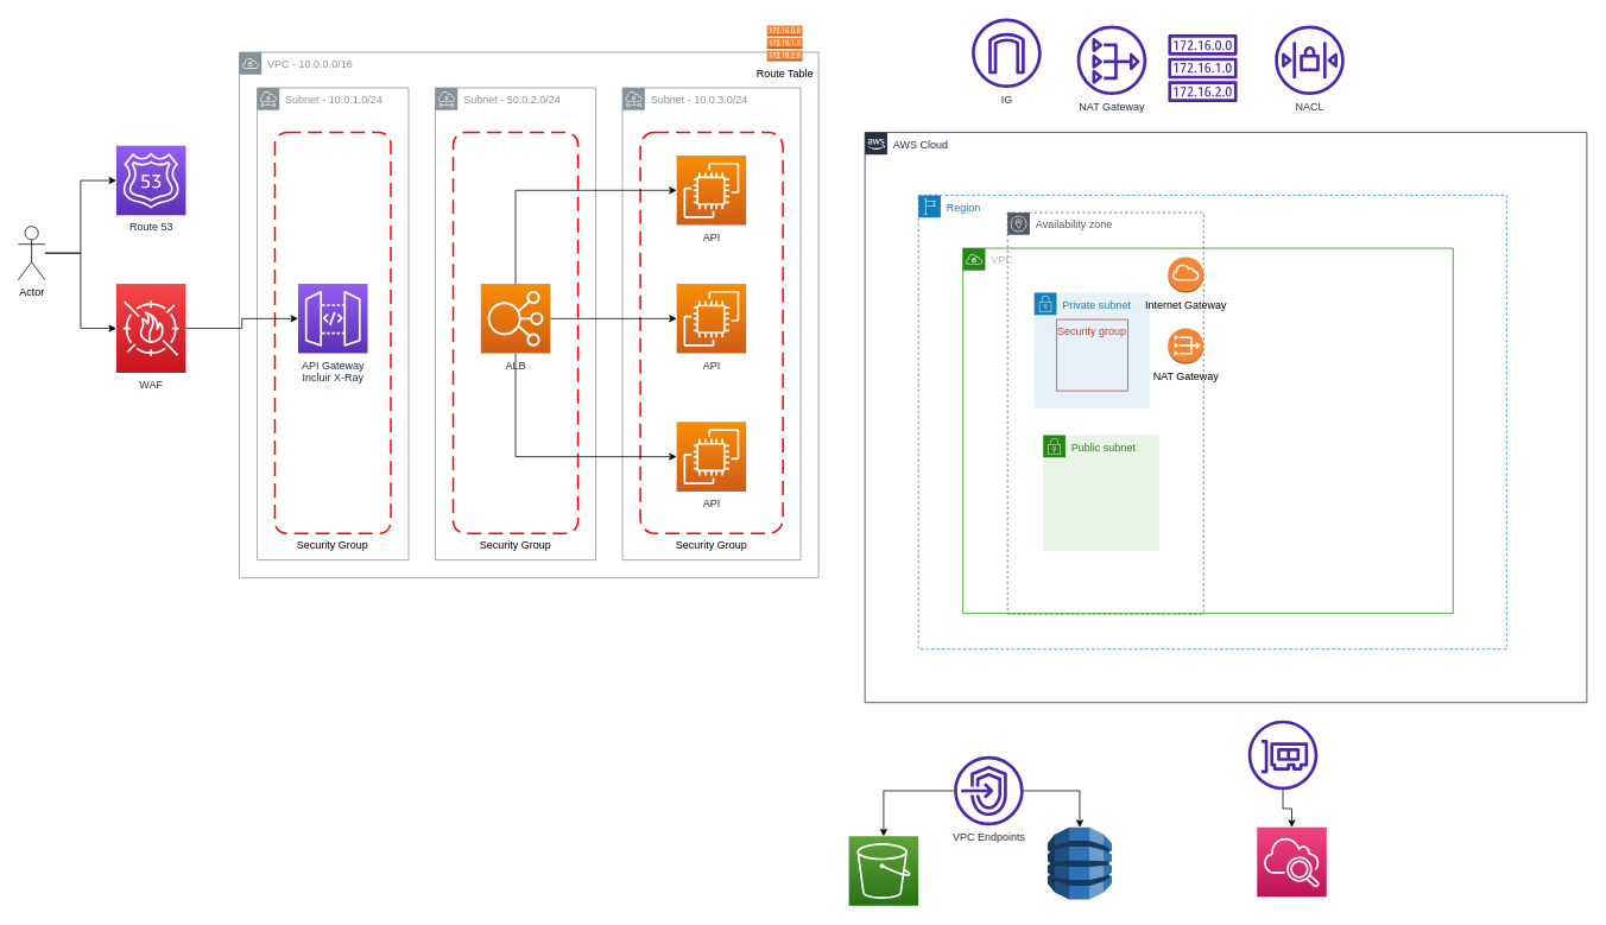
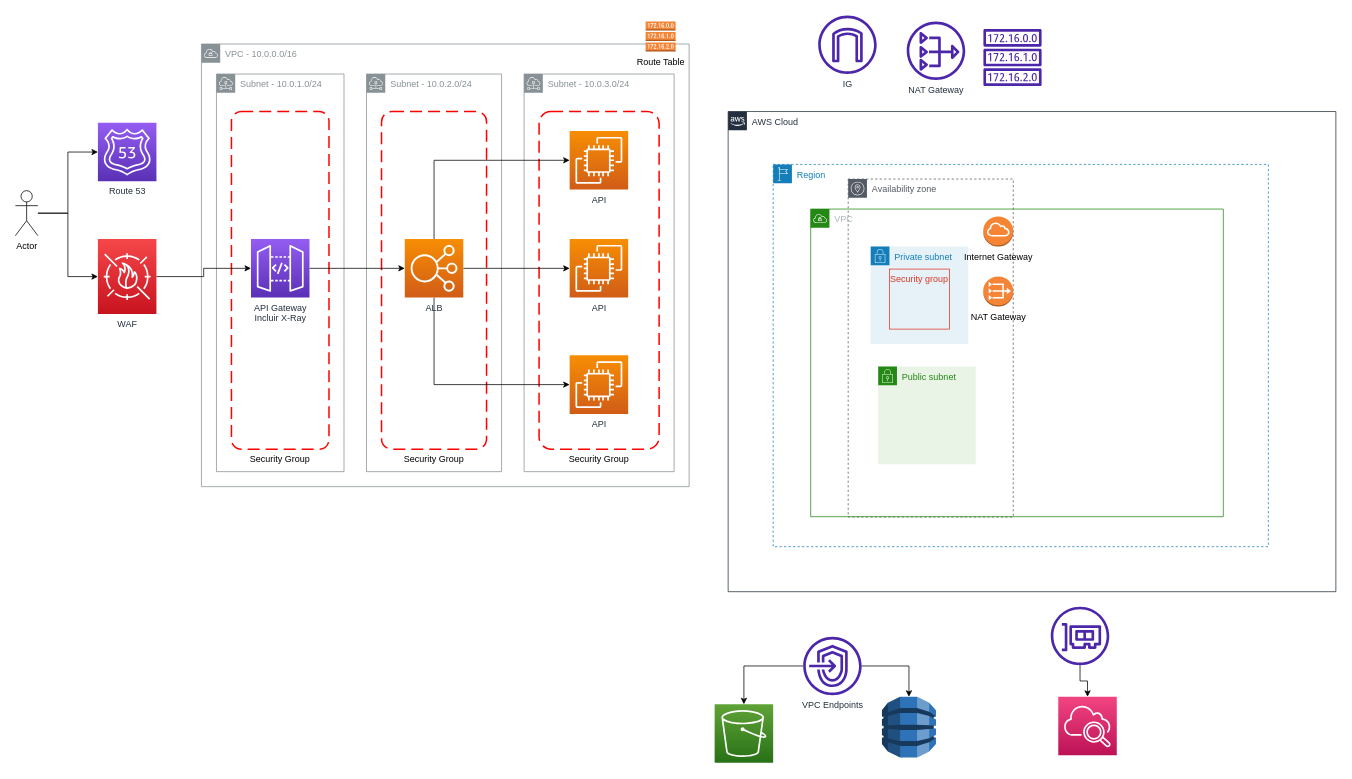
- <mxCell id="37" value="NACL" style="sketch=0;outlineConnect=0;fontColor=#232F3E;gradientColor=none;fillColor=#4D27AA;strokeColor=none;dashed=0;verticalLabelPosition=bottom;verticalAlign=top;align=center;html=1;fontSize=12;fontStyle=0;aspect=fixed;pointerEvents=1;shape=mxgraph.aws4.network_access_control_list;" vertex="1" parent="1"><mxGeometry x="1430" y="28" width="78" height="78" as="geometry" /></mxCell>
- <mxCell id="5" value="Subnet - 50.0.2.0/24" style="sketch=0;outlineConnect=0;gradientColor=none;html=1;whiteSpace=wrap;fontSize=12;fontStyle=0;shape=mxgraph.aws4.group;grIcon=mxgraph.aws4.group_subnet;strokeColor=#879196;fillColor=none;verticalAlign=top;align=left;spacingLeft=30;fontColor=#879196;dashed=0;" parent="1" vertex="1"><mxGeometry x="488" y="98" width="180" height="530" as="geometry" /></mxCell>
+ <mxCell id="5" value="Subnet - 10.0.2.0/24" style="sketch=0;outlineConnect=0;gradientColor=none;html=1;whiteSpace=wrap;fontSize=12;fontStyle=0;shape=mxgraph.aws4.group;grIcon=mxgraph.aws4.group_subnet;strokeColor=#879196;fillColor=none;verticalAlign=top;align=left;spacingLeft=30;fontColor=#879196;dashed=0;" parent="1" vertex="1"><mxGeometry x="488" y="98" width="180" height="530" as="geometry" /></mxCell>
+ <mxCell id="16" style="edgeStyle=orthogonalEdgeStyle;rounded=0;orthogonalLoop=1;jettySize=auto;html=1;" parent="1" source="17" target="15" edge="1"><mxGeometry relative="1" as="geometry" /></mxCell>
